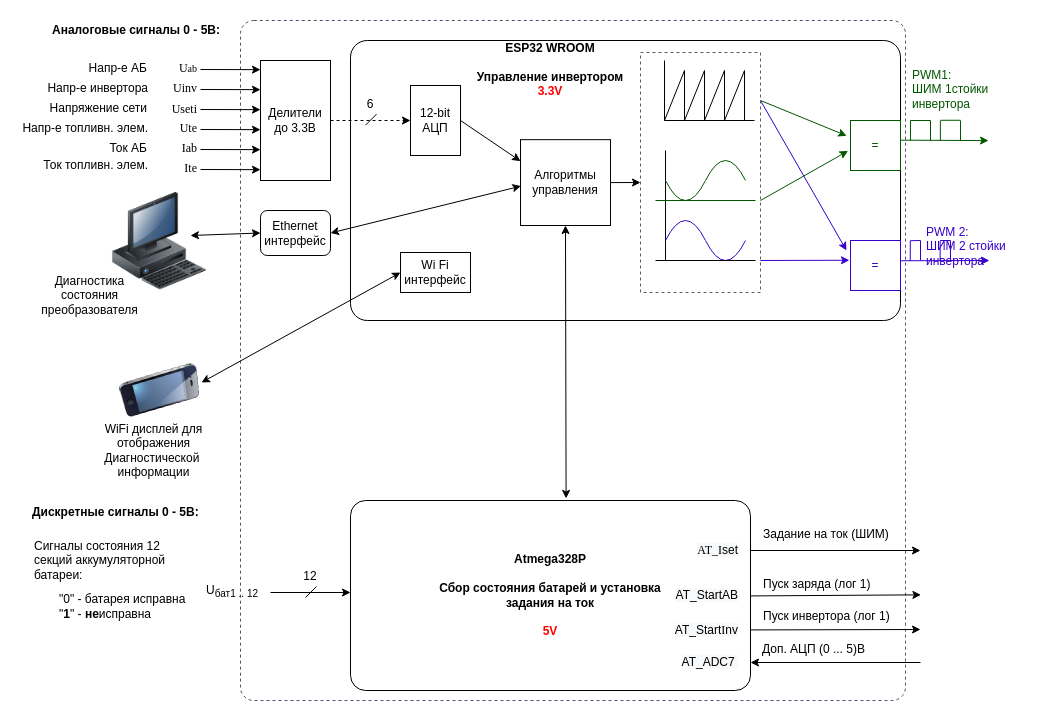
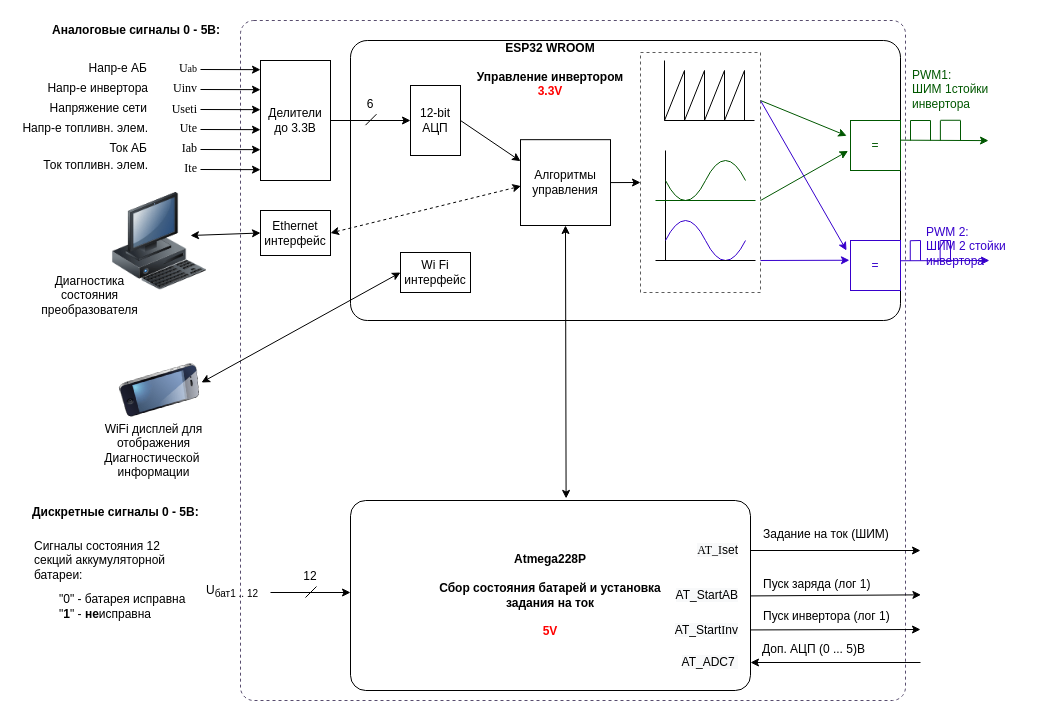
- <mxCell id="94" value="" style="endArrow=classic;html=1;entryX=0;entryY=0.5;entryDx=0;entryDy=0;exitX=1;exitY=0.5;exitDx=0;exitDy=0;dashed=1;" parent="1" source="95" target="4" edge="1"><mxGeometry width="50" height="50" relative="1" as="geometry"><mxPoint x="432" y="119" as="sourcePoint" /><mxPoint x="350" y="250" as="targetPoint" /></mxGeometry></mxCell>
+ <mxCell id="94" value="" style="endArrow=classic;html=1;entryX=0;entryY=0.5;entryDx=0;entryDy=0;exitX=1;exitY=0.5;exitDx=0;exitDy=0;" parent="1" source="95" target="4" edge="1"><mxGeometry width="50" height="50" relative="1" as="geometry"><mxPoint x="432" y="119" as="sourcePoint" /><mxPoint x="350" y="250" as="targetPoint" /></mxGeometry></mxCell>
- <mxCell id="88" value="" style="endArrow=classic;html=1;startArrow=classic;startFill=1;exitX=1;exitY=0.5;exitDx=0;exitDy=0;entryX=0.005;entryY=0.541;entryDx=0;entryDy=0;entryPerimeter=0;" parent="1" source="77" target="80" edge="1"><mxGeometry width="50" height="50" relative="1" as="geometry"><mxPoint x="460" y="250" as="sourcePoint" /><mxPoint x="500" y="200" as="targetPoint" /></mxGeometry></mxCell>
+ <mxCell id="88" value="" style="endArrow=classic;html=1;startArrow=classic;startFill=1;exitX=1;exitY=0.5;exitDx=0;exitDy=0;entryX=0.005;entryY=0.541;entryDx=0;entryDy=0;entryPerimeter=0;dashed=1;" parent="1" source="77" target="80" edge="1"><mxGeometry width="50" height="50" relative="1" as="geometry"><mxPoint x="460" y="250" as="sourcePoint" /><mxPoint x="500" y="200" as="targetPoint" /></mxGeometry></mxCell>
- <mxCell id="77" value="Ethernet интерфейс" style="whiteSpace=wrap;html=1;fontFamily=Helvetica;fillColor=none;rounded=1;" parent="1" vertex="1"><mxGeometry x="260" y="210" width="70" height="45" as="geometry" /></mxCell>
+ <mxCell id="77" value="Ethernet интерфейс" style="rounded=0;whiteSpace=wrap;html=1;fontFamily=Helvetica;fillColor=none;" parent="1" vertex="1"><mxGeometry x="260" y="210" width="70" height="45" as="geometry" /></mxCell>
- <mxCell id="18" value="&lt;b&gt;Atmega328P&lt;br&gt;&lt;br&gt;Сбор состояния батарей и установка &lt;br&gt;задания на ток&lt;br&gt;&lt;br&gt;&lt;font color=&quot;#ff0000&quot;&gt;5V&lt;/font&gt;&lt;/b&gt;" style="rounded=1;whiteSpace=wrap;html=1;arcSize=8;" parent="1" vertex="1"><mxGeometry x="350" y="500" width="400" height="190" as="geometry" /></mxCell>
+ <mxCell id="18" value="&lt;b&gt;Atmega228P&lt;br&gt;&lt;br&gt;Сбор состояния батарей и установка &lt;br&gt;задания на ток&lt;br&gt;&lt;br&gt;&lt;font color=&quot;#ff0000&quot;&gt;5V&lt;/font&gt;&lt;/b&gt;" style="rounded=1;whiteSpace=wrap;html=1;arcSize=8;" parent="1" vertex="1"><mxGeometry x="350" y="500" width="400" height="190" as="geometry" /></mxCell>
